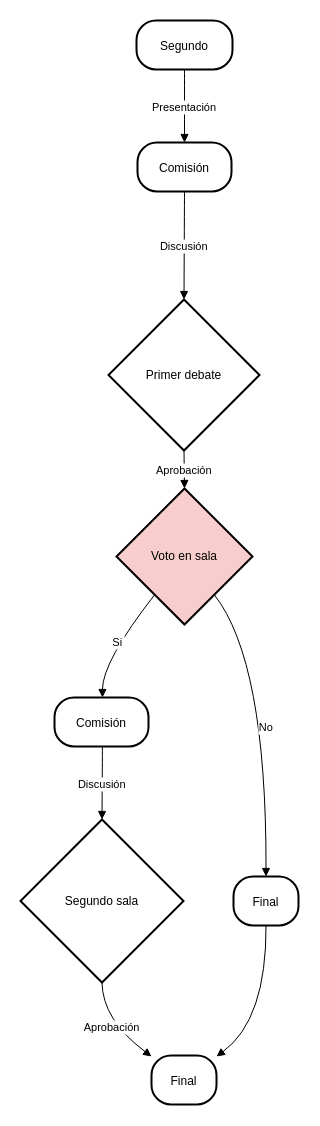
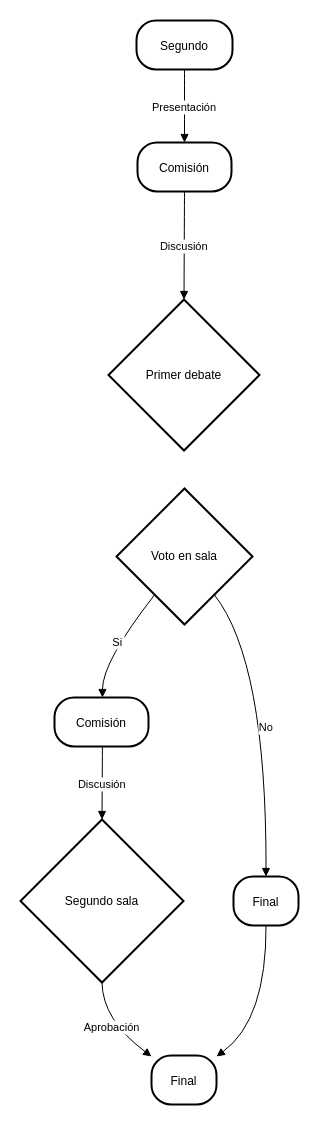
- <mxCell id="12" value="Aprobación" style="curved=1;startArrow=none;endArrow=block;exitX=0.5;exitY=1;entryX=0.5;entryY=0;" edge="1" parent="1" source="4" target="5"><mxGeometry relative="1" as="geometry"><Array as="points" /></mxGeometry></mxCell>
- <mxCell id="5" value="Voto en sala" style="rhombus;strokeWidth=2;whiteSpace=wrap;fillColor=#f8cecc;" vertex="1" parent="1"><mxGeometry x="116" y="488" width="136" height="136" as="geometry" /></mxCell>
+ <mxCell id="5" value="Voto en sala" style="rhombus;strokeWidth=2;whiteSpace=wrap;" vertex="1" parent="1"><mxGeometry x="116" y="488" width="136" height="136" as="geometry" /></mxCell>
